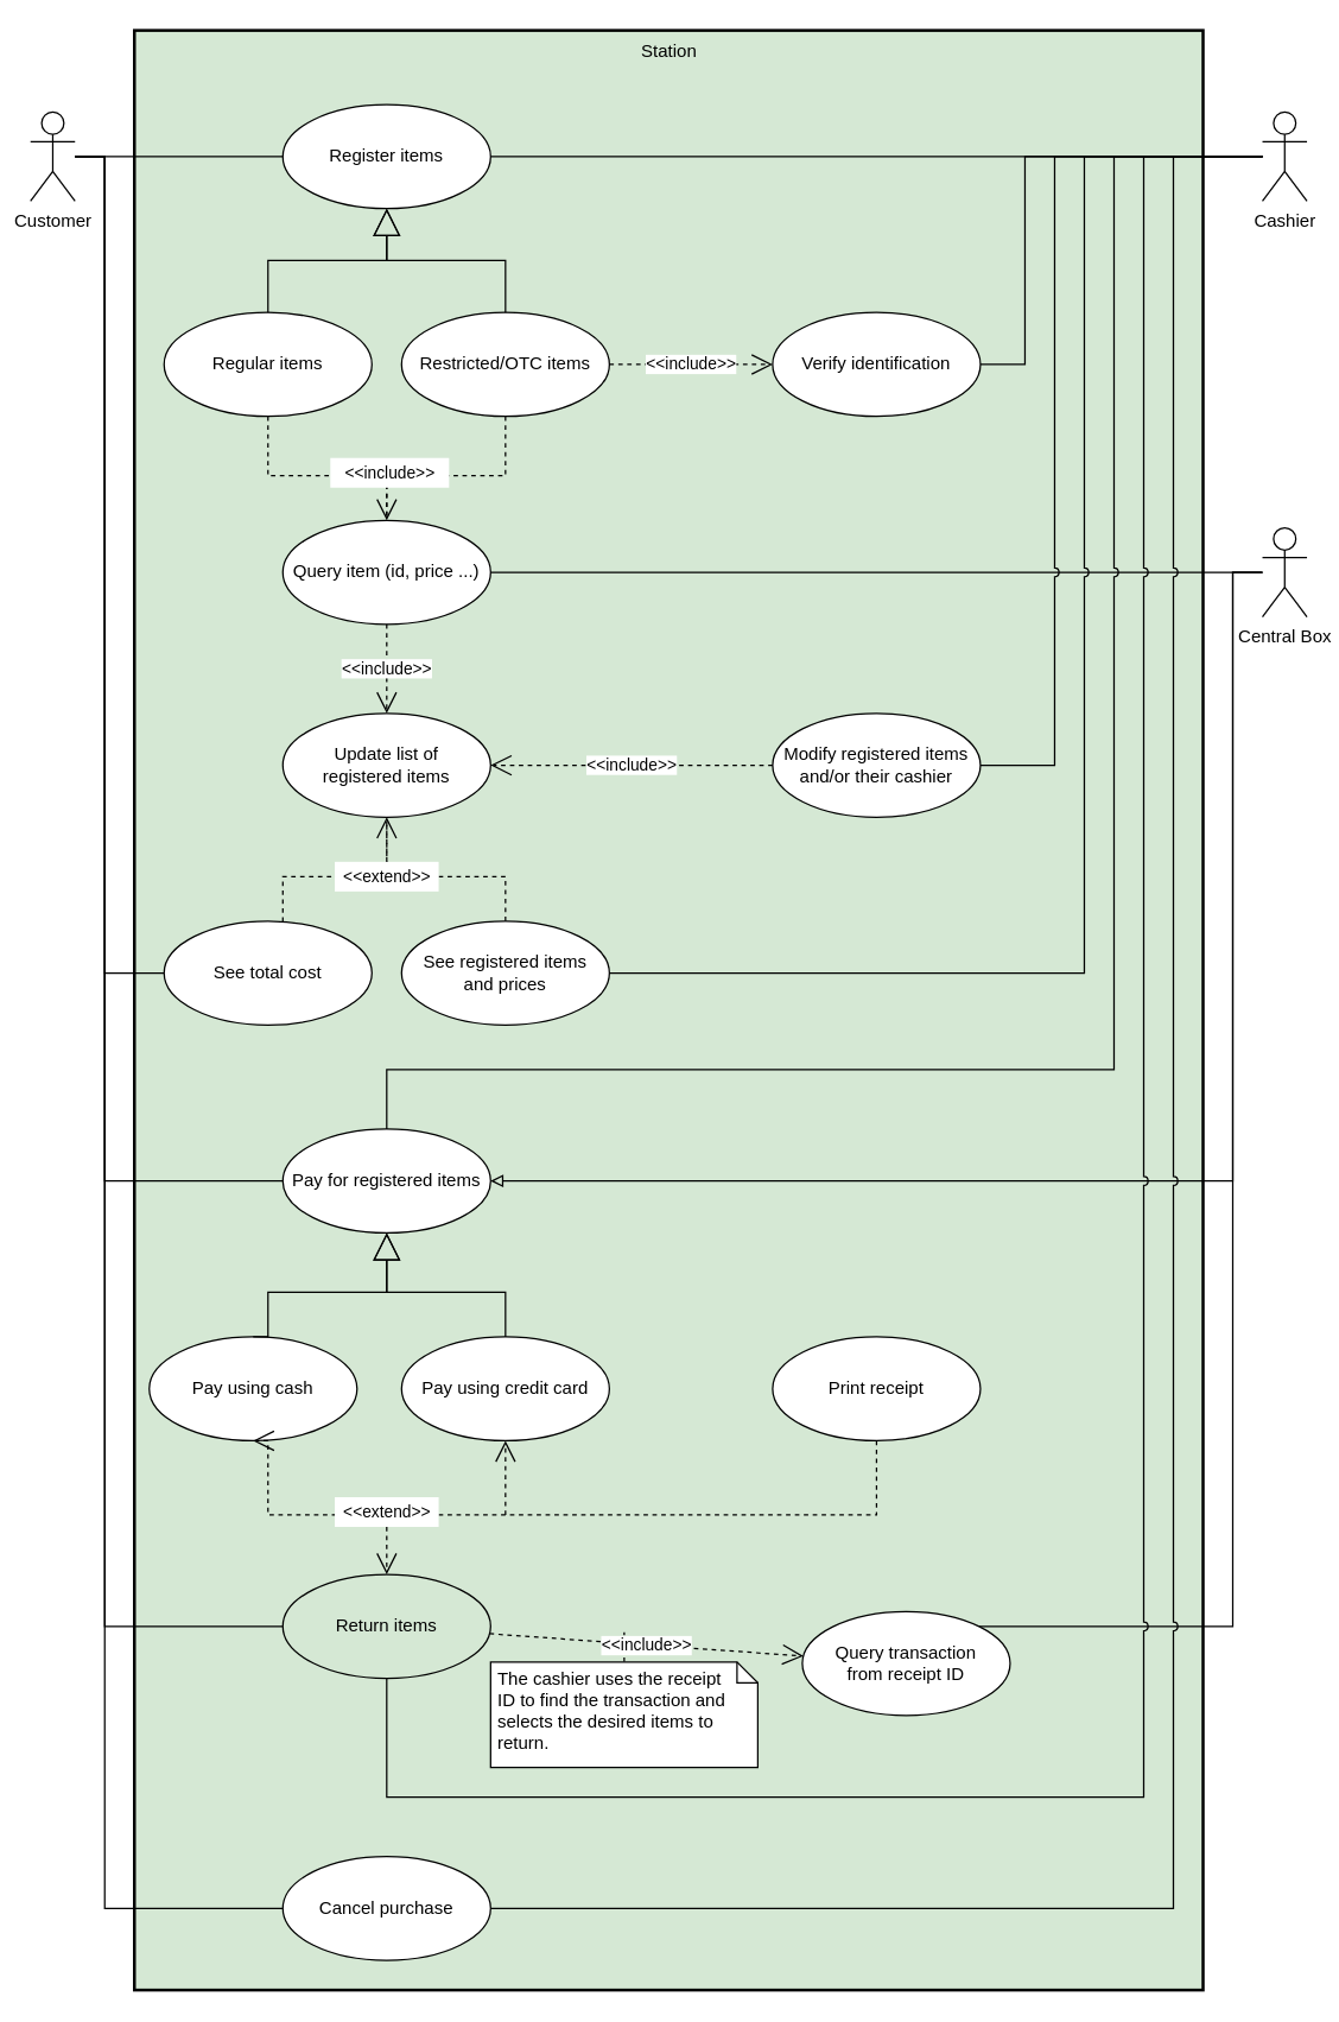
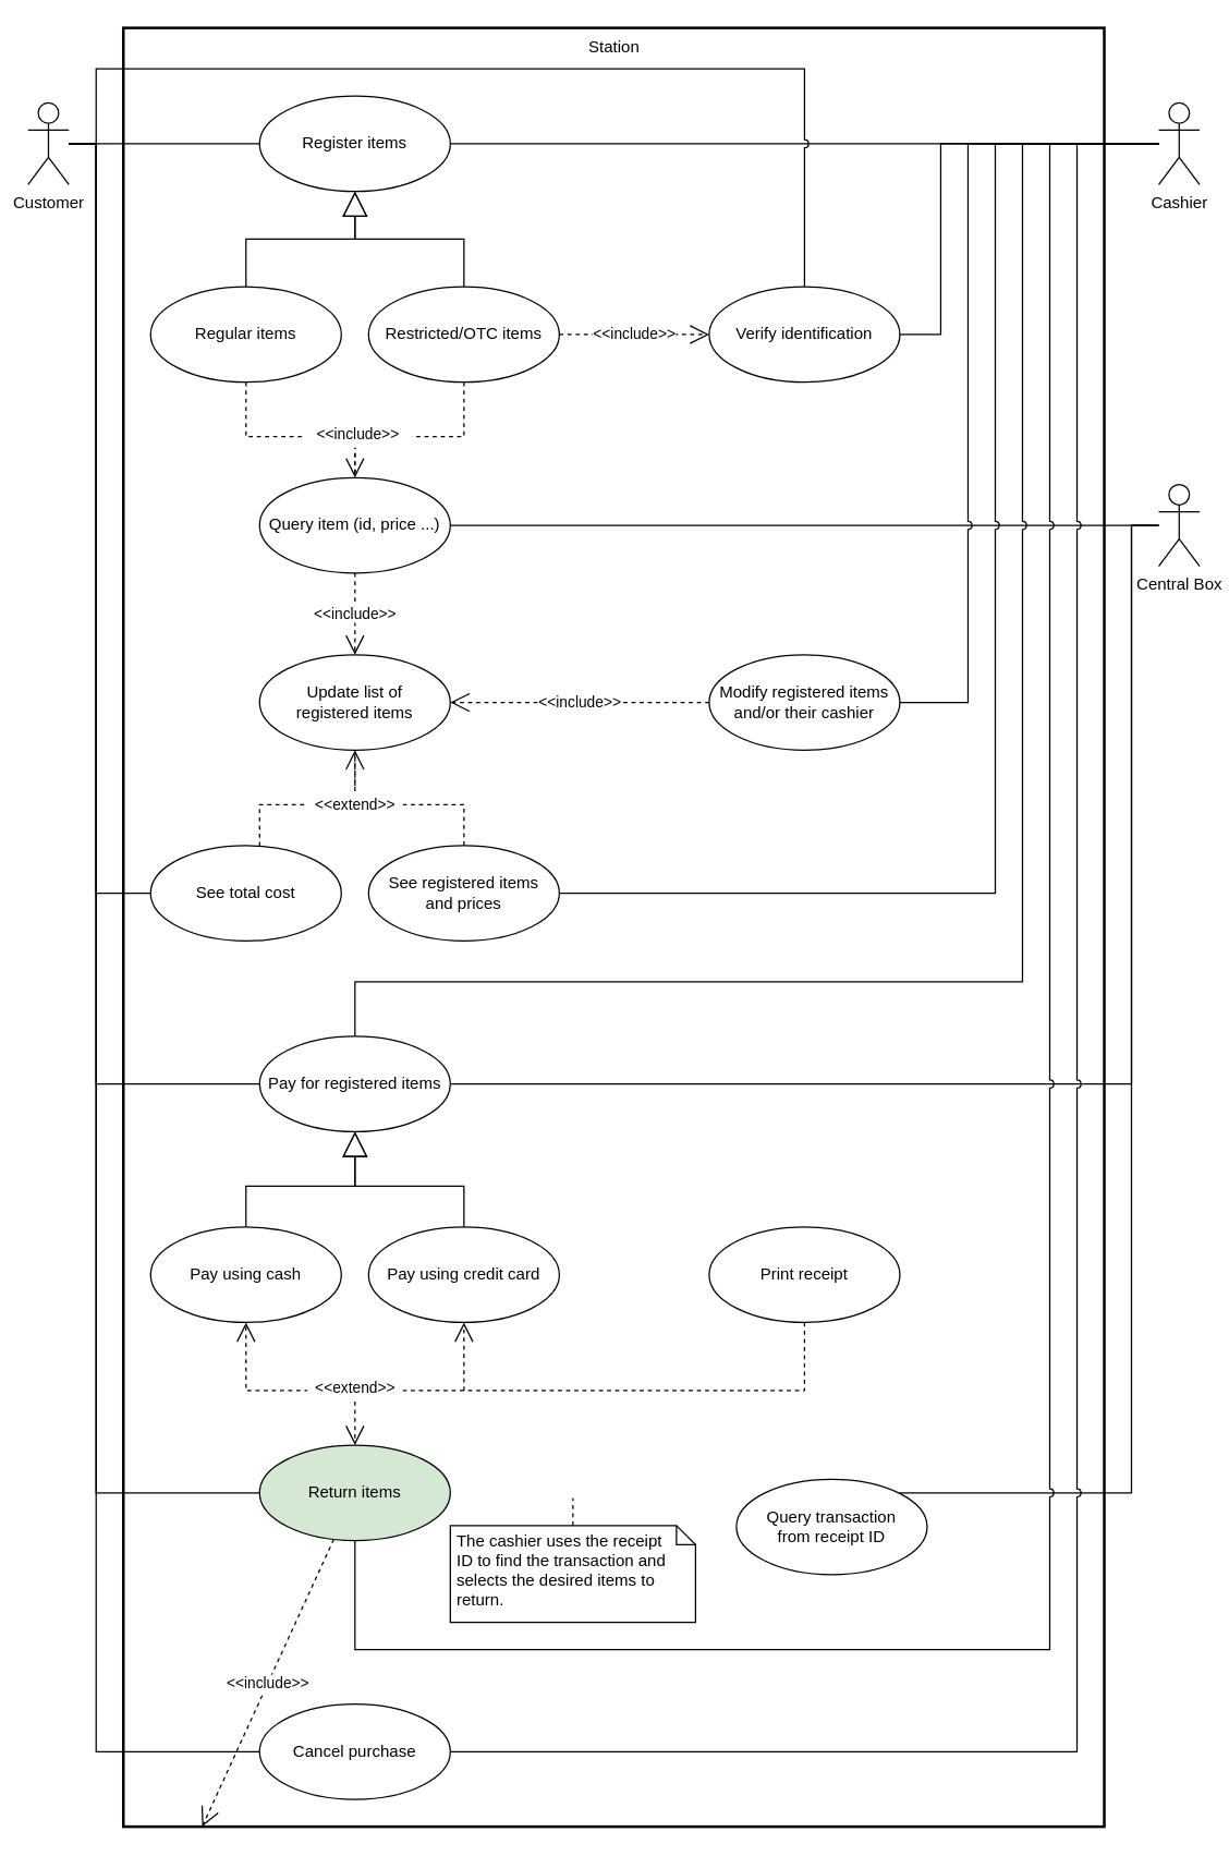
+ <mxCell id="44" style="edgeStyle=orthogonalEdgeStyle;rounded=0;jumpStyle=arc;orthogonalLoop=1;jettySize=auto;html=1;startArrow=none;startFill=0;startSize=12;endArrow=none;endFill=0;endSize=12;fontSize=11;" parent="1" source="8" target="25" edge="1"><mxGeometry relative="1" as="geometry"><Array as="points"><mxPoint x="70" y="105" /><mxPoint x="70" y="50" /><mxPoint x="590" y="50" /></Array></mxGeometry></mxCell>
- <mxCell id="2" value="Station" style="html=1;verticalAlign=top;movable=0;resizable=0;rotatable=0;deletable=0;editable=0;connectable=0;strokeWidth=2;fillColor=#d5e8d4;" parent="1" vertex="1"><mxGeometry x="90" y="20" width="720" height="1320" as="geometry" /></mxCell>
+ <mxCell id="2" value="Station" style="html=1;verticalAlign=top;movable=0;resizable=0;rotatable=0;deletable=0;editable=0;connectable=0;strokeWidth=2;" parent="1" vertex="1"><mxGeometry x="90" y="20" width="720" height="1320" as="geometry" /></mxCell>
- <mxCell id="11" style="edgeStyle=orthogonalEdgeStyle;rounded=0;orthogonalLoop=1;jettySize=auto;html=1;endArrow=block;endFill=0;" parent="1" source="12" target="20" edge="1"><mxGeometry relative="1" as="geometry"><Array as="points"><mxPoint x="830" y="385" /><mxPoint x="830" y="795" /></Array></mxGeometry></mxCell>
+ <mxCell id="11" style="edgeStyle=orthogonalEdgeStyle;rounded=0;orthogonalLoop=1;jettySize=auto;html=1;endArrow=none;endFill=0;" parent="1" source="12" target="20" edge="1"><mxGeometry relative="1" as="geometry"><Array as="points"><mxPoint x="830" y="385" /><mxPoint x="830" y="795" /></Array></mxGeometry></mxCell>
- <mxCell id="45" value="Pay using cash" style="ellipse;whiteSpace=wrap;html=1;" parent="1" vertex="1"><mxGeometry x="100" y="900" width="140" height="70" as="geometry" /></mxCell>
+ <mxCell id="45" value="Pay using cash" style="ellipse;whiteSpace=wrap;html=1;" parent="1" vertex="1"><mxGeometry x="110" y="900" width="140" height="70" as="geometry" /></mxCell>
- <mxCell id="56" value="&amp;lt;&amp;lt;include&amp;gt;&amp;gt;" style="endArrow=open;endSize=12;dashed=1;html=1;fontSize=11;" parent="1" source="19" target="53" edge="1"><mxGeometry width="160" relative="1" as="geometry"><mxPoint x="540" y="535" as="sourcePoint" /><mxPoint x="350" y="535" as="targetPoint" /><mxPoint as="offset" /></mxGeometry></mxCell>
+ <mxCell id="56" value="&amp;lt;&amp;lt;include&amp;gt;&amp;gt;" style="endArrow=open;endSize=12;dashed=1;html=1;fontSize=11;" parent="1" source="19" target="2" edge="1"><mxGeometry width="160" relative="1" as="geometry"><mxPoint x="540" y="535" as="sourcePoint" /><mxPoint x="350" y="535" as="targetPoint" /><mxPoint as="offset" /></mxGeometry></mxCell>
